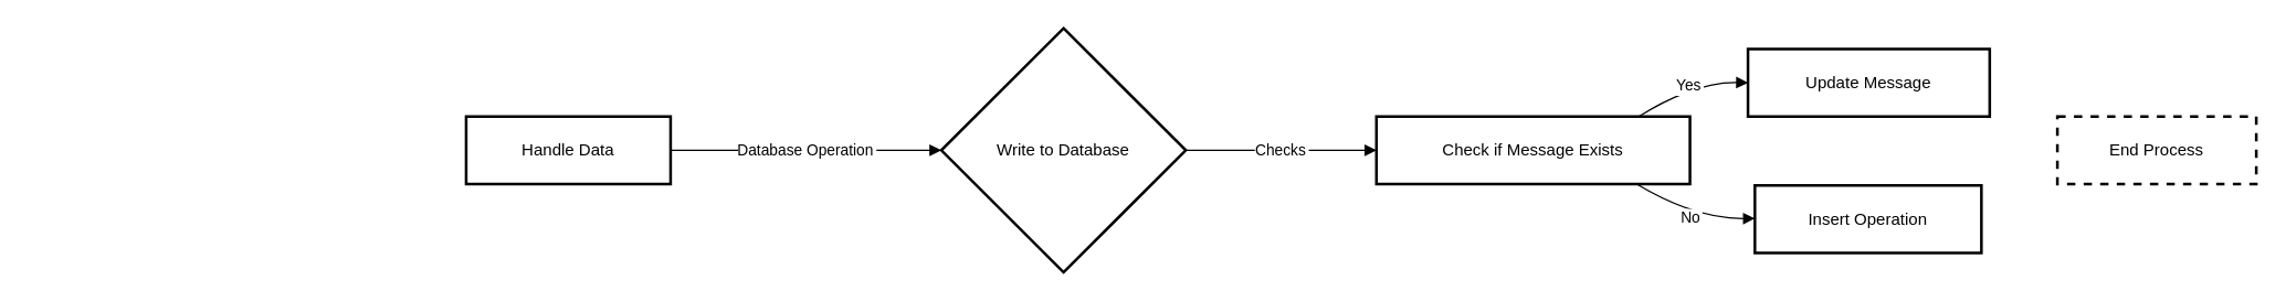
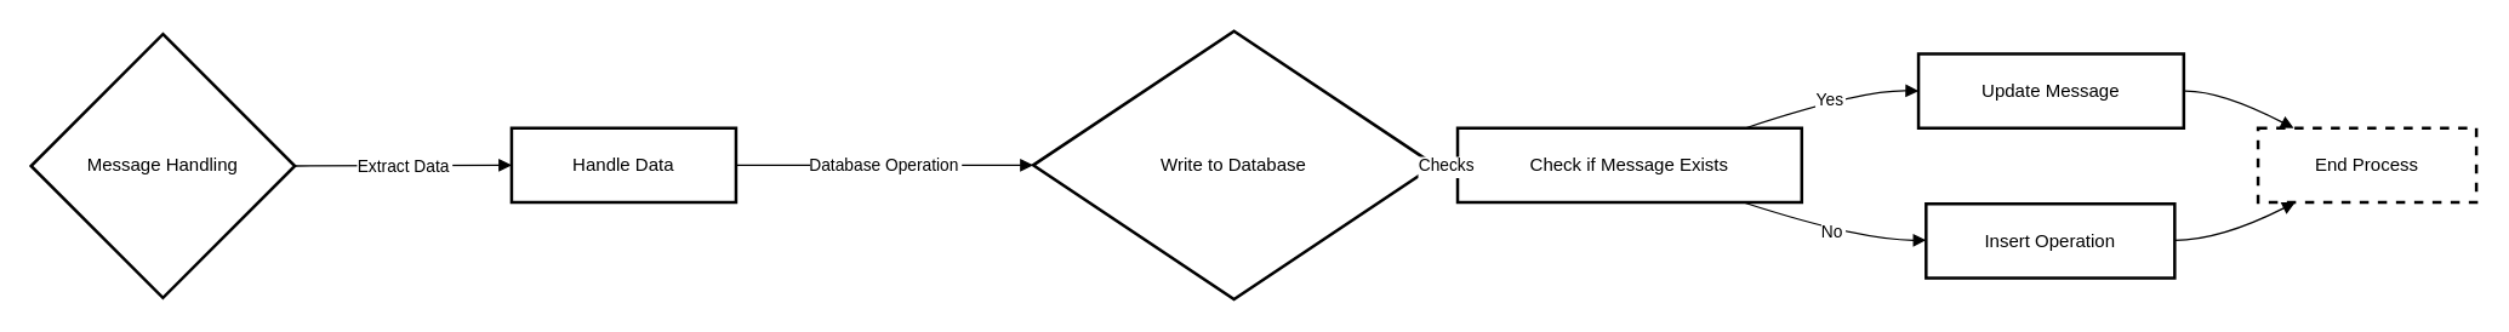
+ <mxCell id="14" value="" style="curved=1;startArrow=none;endArrow=block;exitX=1;exitY=0.5;entryX=0.17;entryY=0.01;" edge="1" parent="1" source="6" target="8"><mxGeometry relative="1" as="geometry"><Array as="points"><mxPoint x="1464" y="59" /></Array></mxGeometry></mxCell>
- <mxCell id="4" value="Write to Database" style="rhombus;strokeWidth=2;whiteSpace=wrap;" vertex="1" parent="1"><mxGeometry x="681" y="20" width="177" height="177" as="geometry" /></mxCell>
+ <mxCell id="4" value="Write to Database" style="rhombus;strokeWidth=2;whiteSpace=wrap;" vertex="1" parent="1"><mxGeometry x="681" y="20" width="265" height="177" as="geometry" /></mxCell>
- <mxCell id="5" value="Check if Message Exists" style="whiteSpace=wrap;strokeWidth=2;" vertex="1" parent="1"><mxGeometry x="996" y="84" width="227" height="49" as="geometry" /></mxCell>
+ <mxCell id="5" value="Check if Message Exists" style="whiteSpace=wrap;strokeWidth=2;" vertex="1" parent="1"><mxGeometry x="961" y="84" width="227" height="49" as="geometry" /></mxCell>
+ <mxCell id="2" value="Message Handling" style="rhombus;strokeWidth=2;whiteSpace=wrap;" vertex="1" parent="1"><mxGeometry x="20" y="22" width="174" height="174" as="geometry" /></mxCell>
+ <mxCell id="9" value="Extract Data" style="curved=1;startArrow=none;endArrow=block;exitX=1;exitY=0.5;entryX=0;entryY=0.5;" edge="1" parent="1" source="2" target="3"><mxGeometry relative="1" as="geometry"><Array as="points" /></mxGeometry></mxCell>
+ <mxCell id="15" value="" style="curved=1;startArrow=none;endArrow=block;exitX=1;exitY=0.49;entryX=0.17;entryY=1;" edge="1" parent="1" source="7" target="8"><mxGeometry relative="1" as="geometry"><Array as="points"><mxPoint x="1464" y="158" /></Array></mxGeometry></mxCell>
